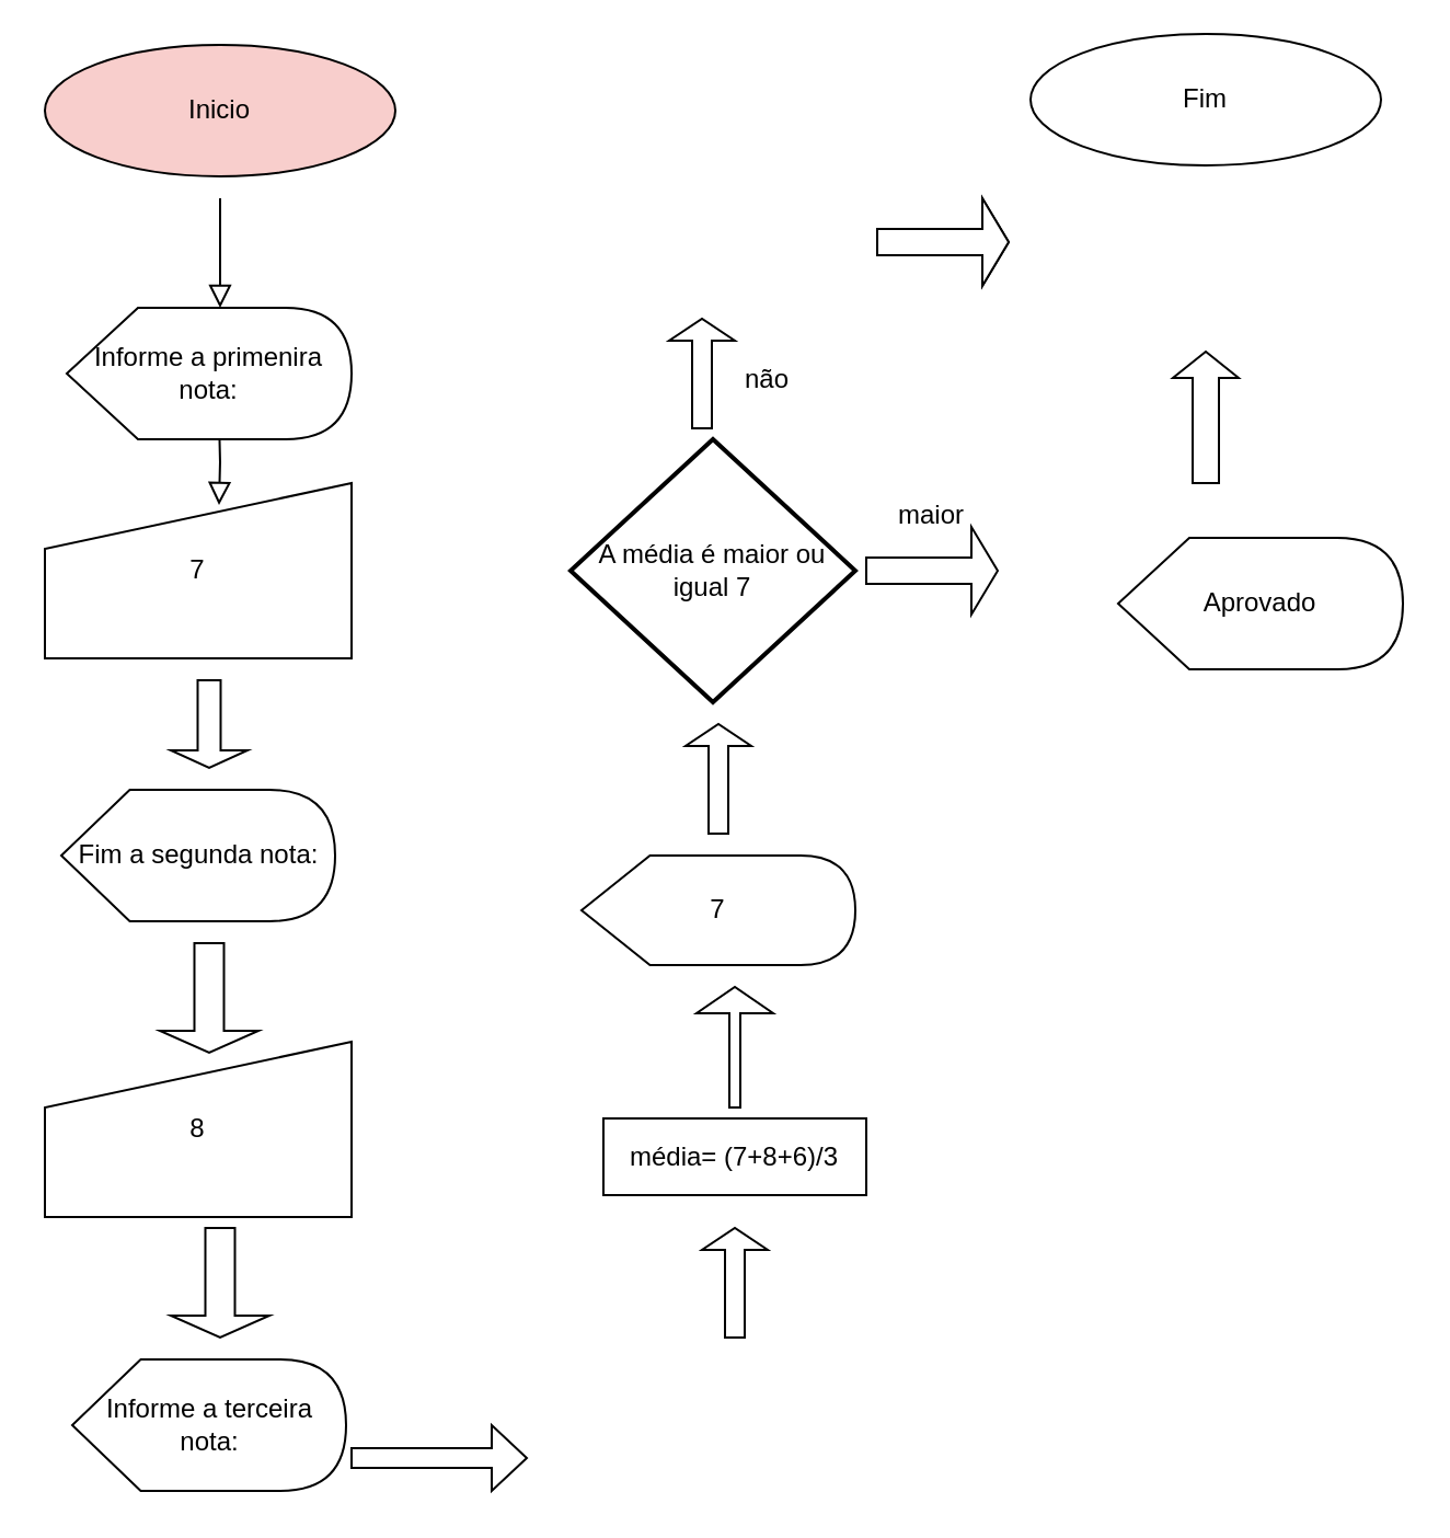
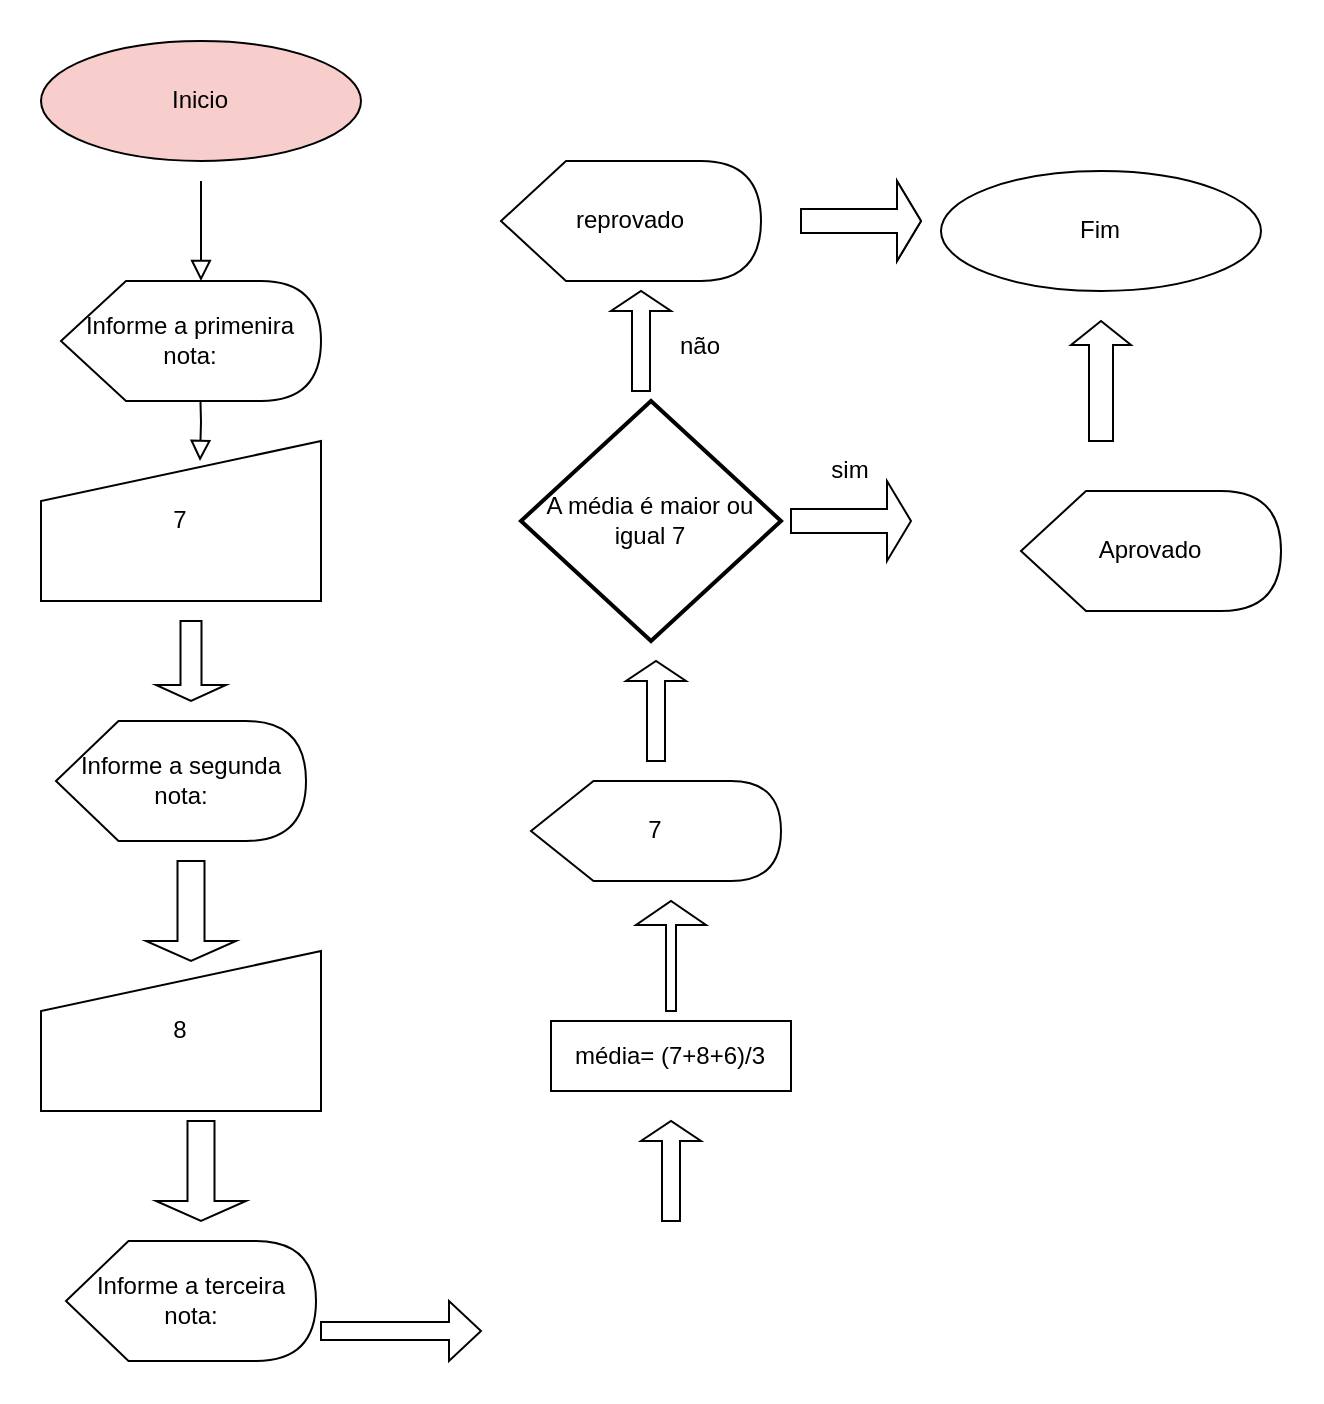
- <mxCell id="25" value="Fim" style="ellipse;whiteSpace=wrap;html=1;" vertex="1" parent="1"><mxGeometry x="470" y="15" width="160" height="60" as="geometry" /></mxCell>
+ <mxCell id="25" value="Fim" style="ellipse;whiteSpace=wrap;html=1;" vertex="1" parent="1"><mxGeometry x="470" y="85" width="160" height="60" as="geometry" /></mxCell>
+ <mxCell id="23" value="reprovado" style="shape=display;whiteSpace=wrap;html=1;" vertex="1" parent="1"><mxGeometry x="250" y="80" width="130" height="60" as="geometry" /></mxCell>
- <mxCell id="29" value="maior" style="text;html=1;align=center;verticalAlign=middle;whiteSpace=wrap;rounded=0;" vertex="1" parent="1"><mxGeometry x="395" y="220" width="60" height="30" as="geometry" /></mxCell>
+ <mxCell id="29" value="sim" style="text;html=1;align=center;verticalAlign=middle;whiteSpace=wrap;rounded=0;" vertex="1" parent="1"><mxGeometry x="395" y="220" width="60" height="30" as="geometry" /></mxCell>
- <mxCell id="7" value="Fim a segunda nota:" style="shape=display;whiteSpace=wrap;html=1;" vertex="1" parent="1"><mxGeometry x="27.5" y="360" width="125" height="60" as="geometry" /></mxCell>
+ <mxCell id="7" value="Informe a segunda nota:" style="shape=display;whiteSpace=wrap;html=1;" vertex="1" parent="1"><mxGeometry x="27.5" y="360" width="125" height="60" as="geometry" /></mxCell>
